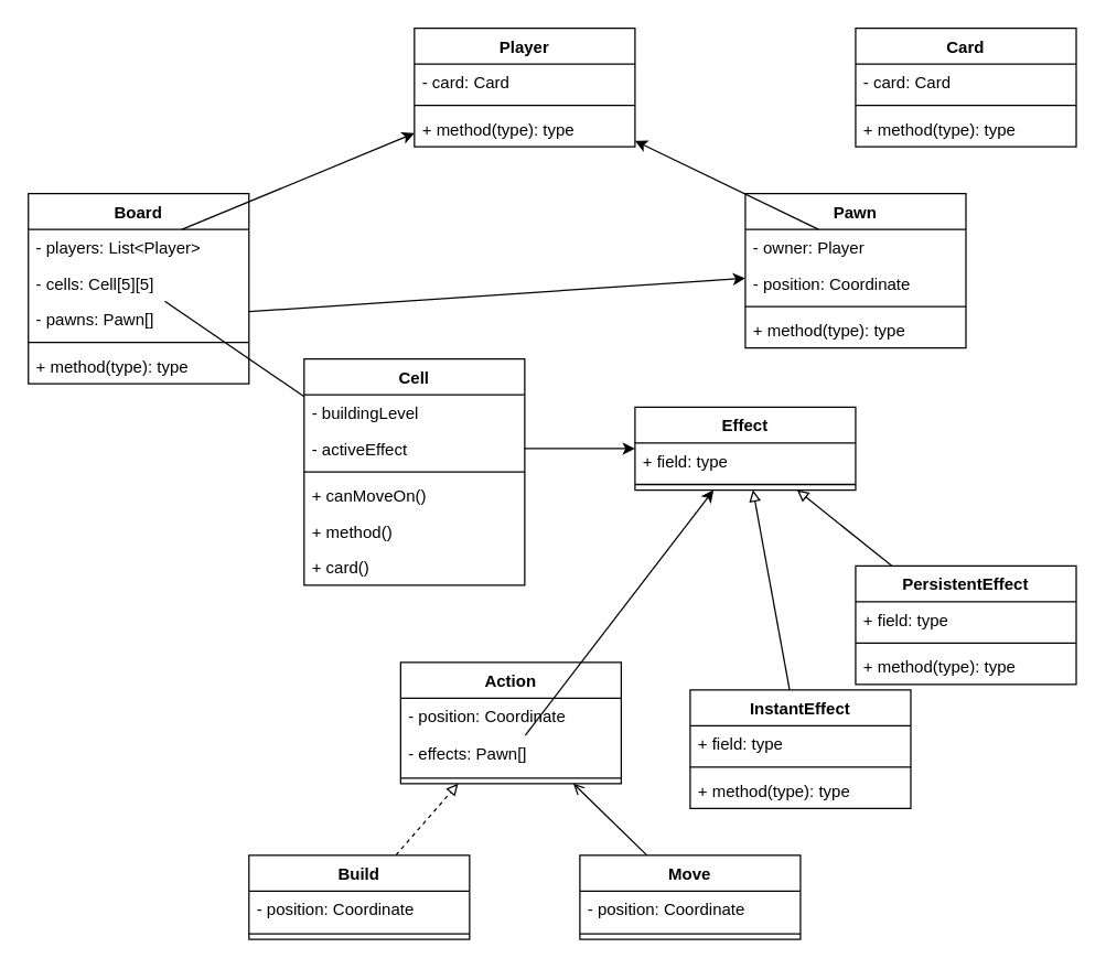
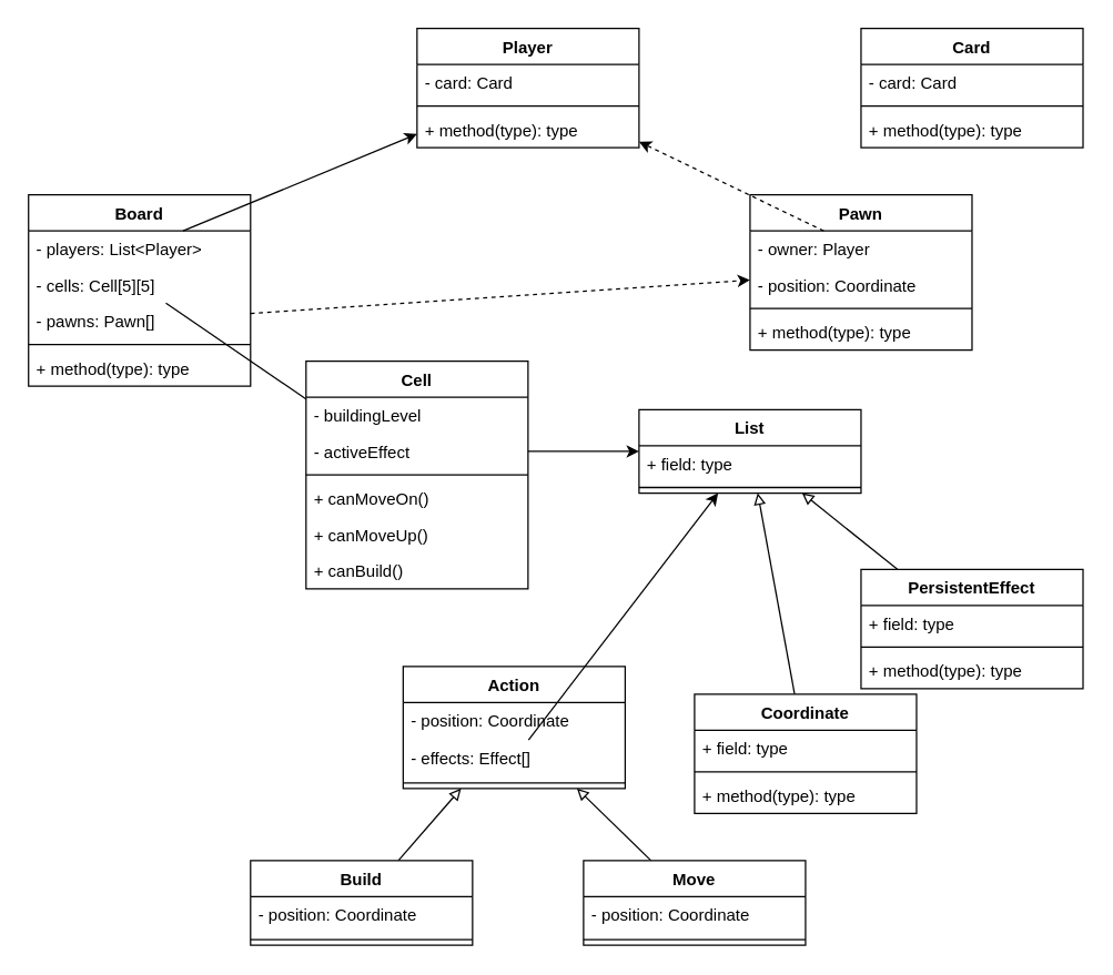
- <mxCell id="49" style="edgeStyle=none;rounded=0;orthogonalLoop=1;jettySize=auto;html=1;" edge="1" parent="1" source="13" target="21"><mxGeometry relative="1" as="geometry" /></mxCell>
+ <mxCell id="49" style="edgeStyle=none;rounded=0;orthogonalLoop=1;jettySize=auto;html=1;dashed=1;" edge="1" parent="1" source="13" target="21"><mxGeometry relative="1" as="geometry" /></mxCell>
- <mxCell id="48" style="edgeStyle=none;rounded=0;orthogonalLoop=1;jettySize=auto;html=1;" edge="1" parent="1" source="5" target="12"><mxGeometry relative="1" as="geometry" /></mxCell>
+ <mxCell id="48" style="edgeStyle=none;rounded=0;orthogonalLoop=1;jettySize=auto;html=1;dashed=1;" edge="1" parent="1" source="5" target="12"><mxGeometry relative="1" as="geometry" /></mxCell>
- <mxCell id="17" value="Effect" style="swimlane;fontStyle=1;align=center;verticalAlign=top;childLayout=stackLayout;horizontal=1;startSize=26;horizontalStack=0;resizeParent=1;resizeParentMax=0;resizeLast=0;collapsible=1;marginBottom=0;" parent="1" vertex="1"><mxGeometry x="460" y="295" width="160" height="60" as="geometry" /></mxCell>
+ <mxCell id="17" value="List" style="swimlane;fontStyle=1;align=center;verticalAlign=top;childLayout=stackLayout;horizontal=1;startSize=26;horizontalStack=0;resizeParent=1;resizeParentMax=0;resizeLast=0;collapsible=1;marginBottom=0;" parent="1" vertex="1"><mxGeometry x="460" y="295" width="160" height="60" as="geometry" /></mxCell>
- <mxCell id="41" value="+ method()" style="text;strokeColor=none;fillColor=none;align=left;verticalAlign=top;spacingLeft=4;spacingRight=4;overflow=hidden;rotatable=0;points=[[0,0.5],[1,0.5]];portConstraint=eastwest;" vertex="1" parent="36"><mxGeometry y="112" width="160" height="26" as="geometry" /></mxCell>
+ <mxCell id="41" value="+ canMoveUp()" style="text;strokeColor=none;fillColor=none;align=left;verticalAlign=top;spacingLeft=4;spacingRight=4;overflow=hidden;rotatable=0;points=[[0,0.5],[1,0.5]];portConstraint=eastwest;" vertex="1" parent="36"><mxGeometry y="112" width="160" height="26" as="geometry" /></mxCell>
- <mxCell id="42" value="+ card()" style="text;strokeColor=none;fillColor=none;align=left;verticalAlign=top;spacingLeft=4;spacingRight=4;overflow=hidden;rotatable=0;points=[[0,0.5],[1,0.5]];portConstraint=eastwest;" vertex="1" parent="36"><mxGeometry y="138" width="160" height="26" as="geometry" /></mxCell>
+ <mxCell id="42" value="+ canBuild()" style="text;strokeColor=none;fillColor=none;align=left;verticalAlign=top;spacingLeft=4;spacingRight=4;overflow=hidden;rotatable=0;points=[[0,0.5],[1,0.5]];portConstraint=eastwest;" vertex="1" parent="36"><mxGeometry y="138" width="160" height="26" as="geometry" /></mxCell>
- <mxCell id="31" value="InstantEffect" style="swimlane;fontStyle=1;align=center;verticalAlign=top;childLayout=stackLayout;horizontal=1;startSize=26;horizontalStack=0;resizeParent=1;resizeParentMax=0;resizeLast=0;collapsible=1;marginBottom=0;" parent="1" vertex="1"><mxGeometry x="500" y="500" width="160" height="86" as="geometry" /></mxCell>
+ <mxCell id="31" value="Coordinate" style="swimlane;fontStyle=1;align=center;verticalAlign=top;childLayout=stackLayout;horizontal=1;startSize=26;horizontalStack=0;resizeParent=1;resizeParentMax=0;resizeLast=0;collapsible=1;marginBottom=0;" parent="1" vertex="1"><mxGeometry x="500" y="500" width="160" height="86" as="geometry" /></mxCell>
- <mxCell id="10" value="- effects: Pawn[]" style="text;strokeColor=none;fillColor=none;align=left;verticalAlign=top;spacingLeft=4;spacingRight=4;overflow=hidden;rotatable=0;points=[[0,0.5],[1,0.5]];portConstraint=eastwest;" parent="8" vertex="1"><mxGeometry y="53" width="160" height="27" as="geometry" /></mxCell>
+ <mxCell id="10" value="- effects: Effect[]" style="text;strokeColor=none;fillColor=none;align=left;verticalAlign=top;spacingLeft=4;spacingRight=4;overflow=hidden;rotatable=0;points=[[0,0.5],[1,0.5]];portConstraint=eastwest;" parent="8" vertex="1"><mxGeometry y="53" width="160" height="27" as="geometry" /></mxCell>
- <mxCell id="54" style="edgeStyle=none;rounded=0;orthogonalLoop=1;jettySize=auto;html=1;endArrow=open;endFill=0;" edge="1" parent="1" source="55" target="8"><mxGeometry relative="1" as="geometry" /></mxCell>
+ <mxCell id="54" style="edgeStyle=none;rounded=0;orthogonalLoop=1;jettySize=auto;html=1;endArrow=block;endFill=0;" edge="1" parent="1" source="55" target="8"><mxGeometry relative="1" as="geometry" /></mxCell>
- <mxCell id="50" style="edgeStyle=none;rounded=0;orthogonalLoop=1;jettySize=auto;html=1;endArrow=block;endFill=0;dashed=1;" edge="1" parent="1" source="51" target="8"><mxGeometry relative="1" as="geometry" /></mxCell>
+ <mxCell id="50" style="edgeStyle=none;rounded=0;orthogonalLoop=1;jettySize=auto;html=1;endArrow=block;endFill=0;" edge="1" parent="1" source="51" target="8"><mxGeometry relative="1" as="geometry" /></mxCell>
